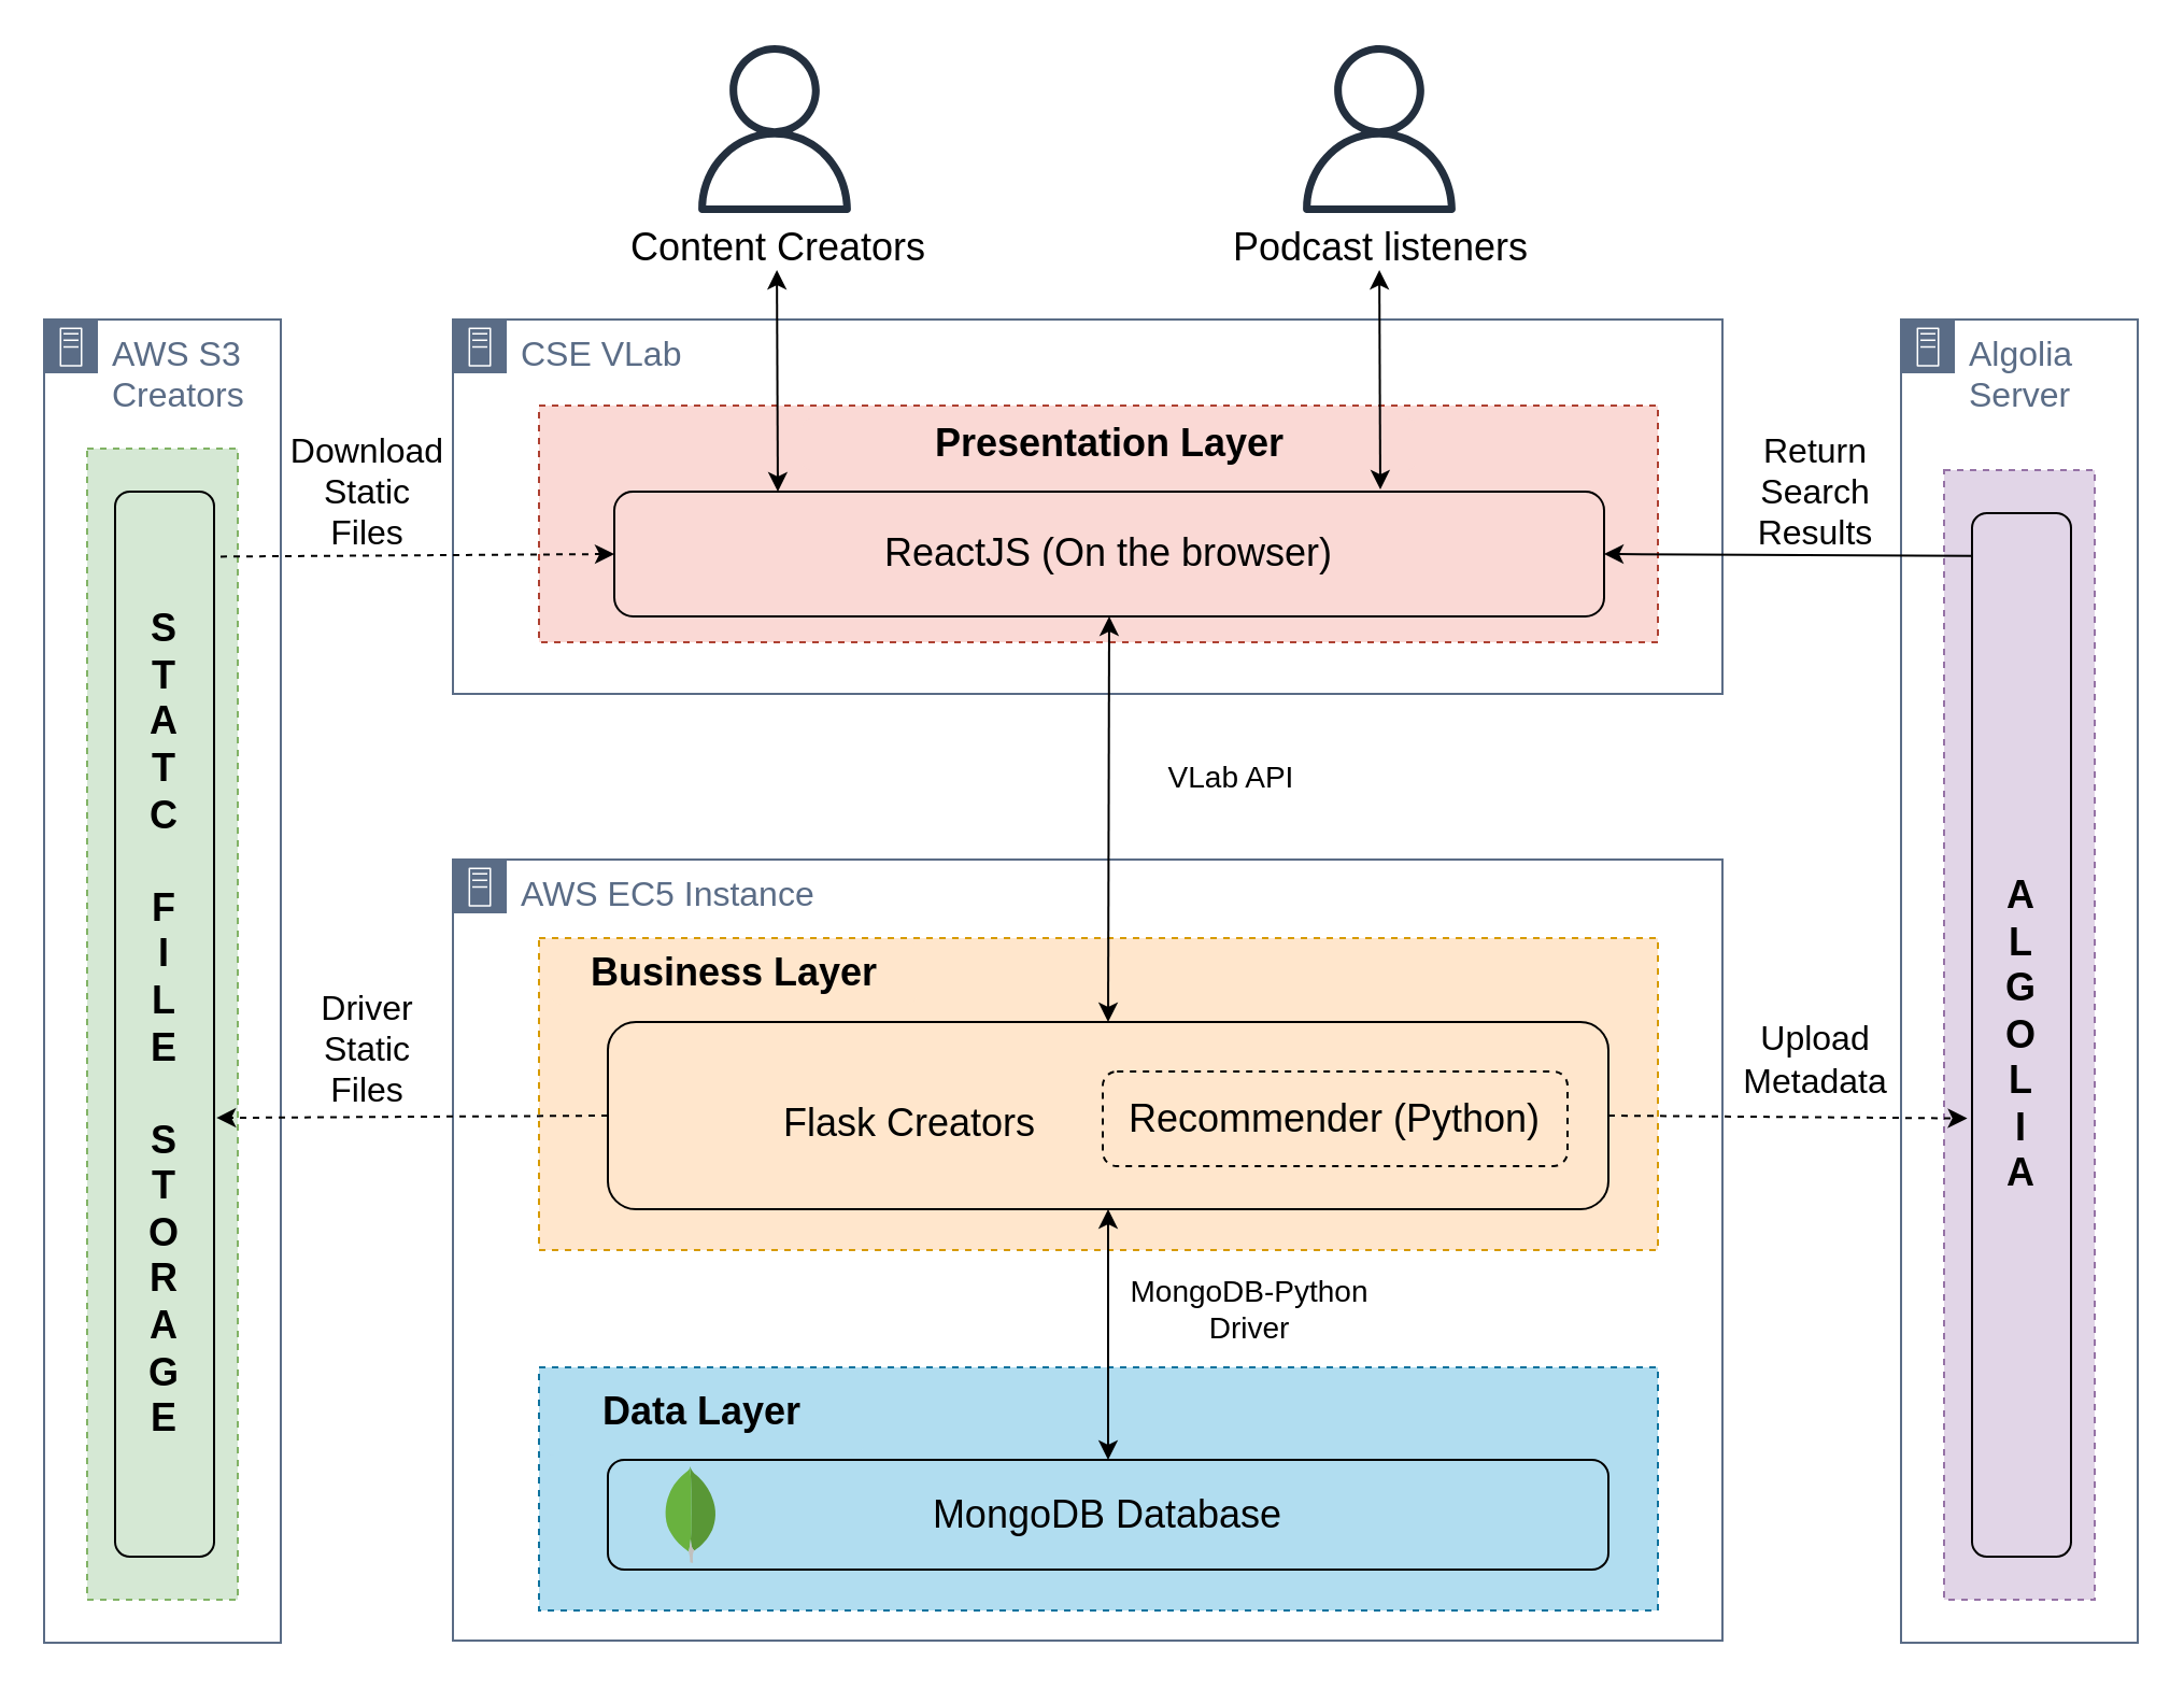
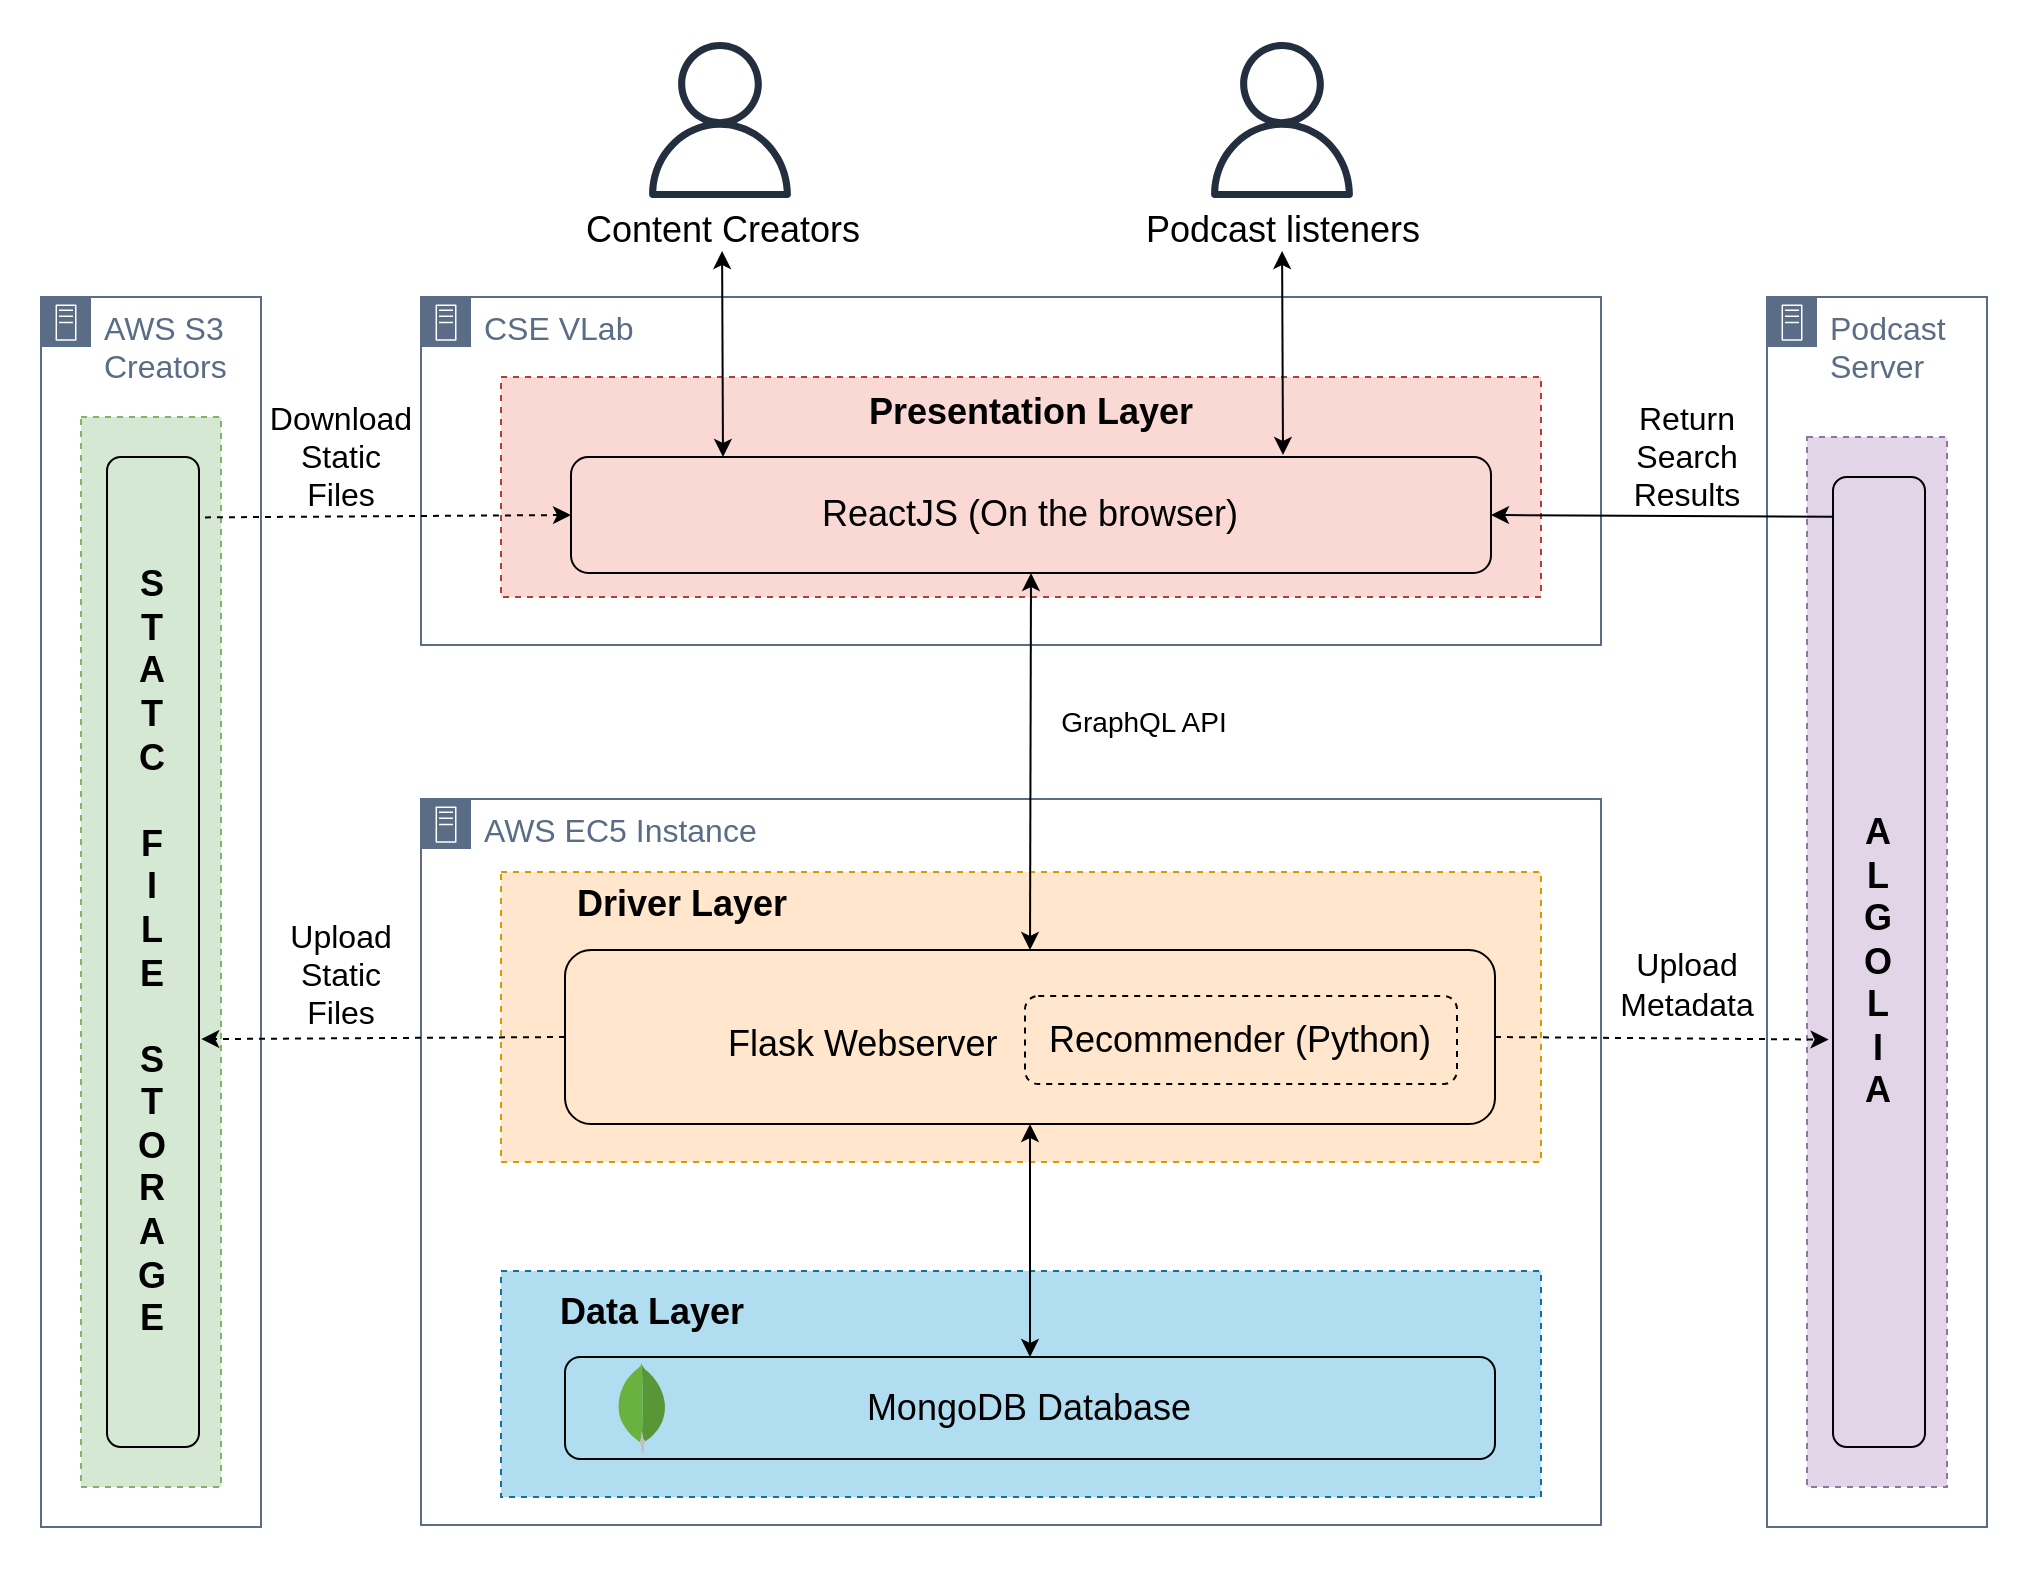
- <mxCell id="29" value="&lt;font style=&quot;font-size: 16px&quot;&gt;Algolia&lt;br&gt;Server&lt;br&gt;&lt;/font&gt;" style="points=[[0,0],[0.25,0],[0.5,0],[0.75,0],[1,0],[1,0.25],[1,0.5],[1,0.75],[1,1],[0.75,1],[0.5,1],[0.25,1],[0,1],[0,0.75],[0,0.5],[0,0.25]];outlineConnect=0;gradientColor=none;html=1;whiteSpace=wrap;fontSize=12;fontStyle=0;shape=mxgraph.aws4.group;grIcon=mxgraph.aws4.group_on_premise;strokeColor=#5A6C86;fillColor=none;verticalAlign=top;align=left;spacingLeft=30;fontColor=#5A6C86;dashed=0;" vertex="1" parent="1"><mxGeometry x="883" y="148" width="110" height="615" as="geometry" /></mxCell>
+ <mxCell id="29" value="&lt;font style=&quot;font-size: 16px&quot;&gt;Podcast&lt;br&gt;Server&lt;br&gt;&lt;/font&gt;" style="points=[[0,0],[0.25,0],[0.5,0],[0.75,0],[1,0],[1,0.25],[1,0.5],[1,0.75],[1,1],[0.75,1],[0.5,1],[0.25,1],[0,1],[0,0.75],[0,0.5],[0,0.25]];outlineConnect=0;gradientColor=none;html=1;whiteSpace=wrap;fontSize=12;fontStyle=0;shape=mxgraph.aws4.group;grIcon=mxgraph.aws4.group_on_premise;strokeColor=#5A6C86;fillColor=none;verticalAlign=top;align=left;spacingLeft=30;fontColor=#5A6C86;dashed=0;" vertex="1" parent="1"><mxGeometry x="883" y="148" width="110" height="615" as="geometry" /></mxCell>
- <mxCell id="17" value="&lt;font style=&quot;font-size: 14px&quot;&gt;VLab API&lt;/font&gt;" style="rounded=1;whiteSpace=wrap;html=1;fillColor=none;strokeColor=none;direction=south;" parent="16" vertex="1"><mxGeometry x="8" y="10.5" width="100" height="40" as="geometry" /></mxCell>
+ <mxCell id="17" value="&lt;font style=&quot;font-size: 14px&quot;&gt;GraphQL API&lt;/font&gt;" style="rounded=1;whiteSpace=wrap;html=1;fillColor=none;strokeColor=none;direction=south;" parent="16" vertex="1"><mxGeometry x="8" y="10.5" width="100" height="40" as="geometry" /></mxCell>
- <mxCell id="8" value="&lt;b&gt;&lt;font style=&quot;font-size: 18px&quot;&gt;Business Layer&lt;/font&gt;&lt;/b&gt;" style="rounded=1;whiteSpace=wrap;html=1;fillColor=#ffe6cc;strokeColor=none;" parent="1" vertex="1"><mxGeometry x="255.5" y="436.5" width="170" height="30" as="geometry" /></mxCell>
+ <mxCell id="8" value="&lt;b&gt;&lt;font style=&quot;font-size: 18px&quot;&gt;Driver Layer&lt;/font&gt;&lt;/b&gt;" style="rounded=1;whiteSpace=wrap;html=1;fillColor=#ffe6cc;strokeColor=none;" parent="1" vertex="1"><mxGeometry x="255.5" y="436.5" width="170" height="30" as="geometry" /></mxCell>
- <mxCell id="41" value="&lt;span style=&quot;font-size: 16px&quot;&gt;Driver&lt;br&gt;Static&lt;br&gt;Files&lt;br&gt;&lt;/span&gt;" style="text;html=1;align=center;verticalAlign=middle;resizable=0;points=[];autosize=1;" vertex="1" parent="1"><mxGeometry x="135" y="461.5" width="70" height="50" as="geometry" /></mxCell>
+ <mxCell id="41" value="&lt;span style=&quot;font-size: 16px&quot;&gt;Upload&lt;br&gt;Static&lt;br&gt;Files&lt;br&gt;&lt;/span&gt;" style="text;html=1;align=center;verticalAlign=middle;resizable=0;points=[];autosize=1;" vertex="1" parent="1"><mxGeometry x="135" y="461.5" width="70" height="50" as="geometry" /></mxCell>
- <mxCell id="36" value="&lt;font style=&quot;font-size: 18px&quot;&gt;Flask Creators&lt;/font&gt;" style="text;html=1;" vertex="1" parent="32"><mxGeometry x="80" y="30" width="160" height="30" as="geometry" /></mxCell>
+ <mxCell id="36" value="&lt;font style=&quot;font-size: 18px&quot;&gt;Flask Webserver&lt;/font&gt;" style="text;html=1;" vertex="1" parent="32"><mxGeometry x="80" y="30" width="160" height="30" as="geometry" /></mxCell>
- <mxCell id="10" value="&lt;font style=&quot;font-size: 14px&quot;&gt;MongoDB-Python&lt;br&gt;Driver&lt;/font&gt;" style="text;html=1;align=center;verticalAlign=middle;resizable=0;points=[];autosize=1;" parent="1" vertex="1"><mxGeometry x="515" y="588" width="130" height="40" as="geometry" /></mxCell>
